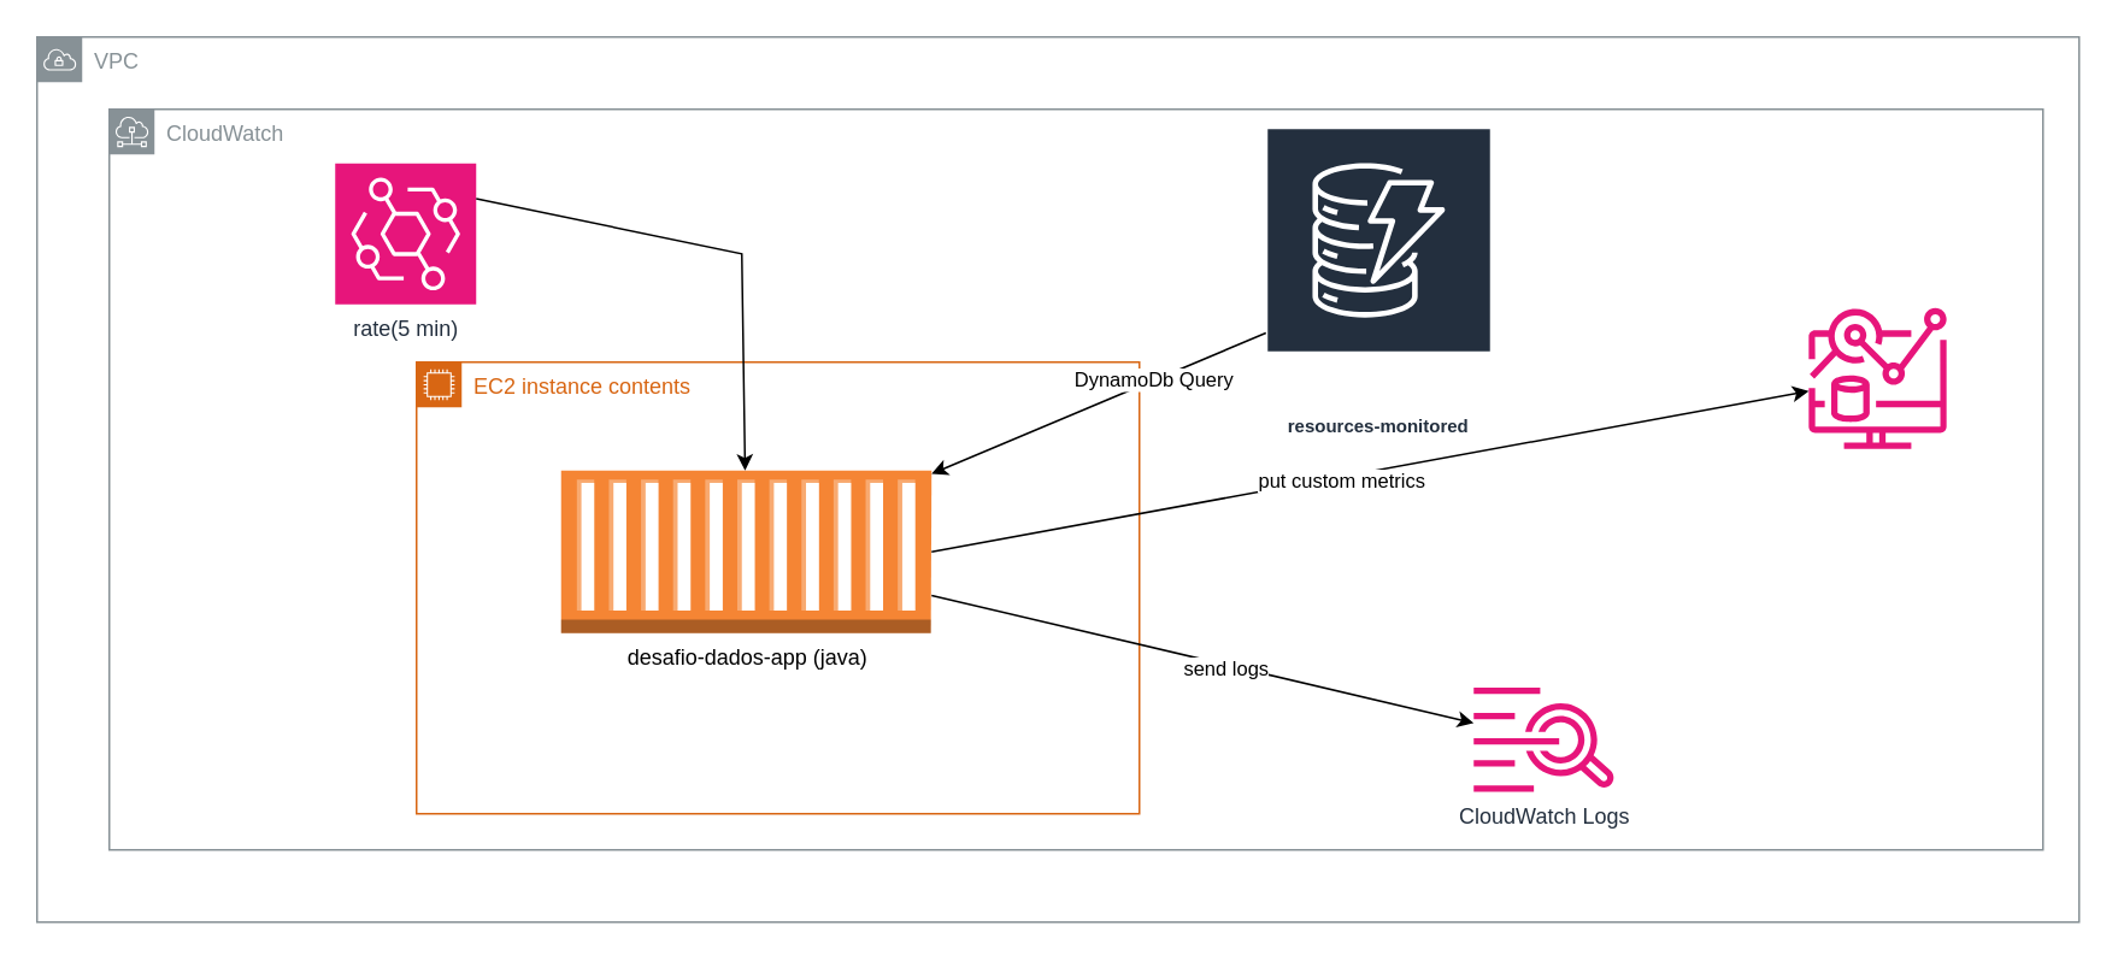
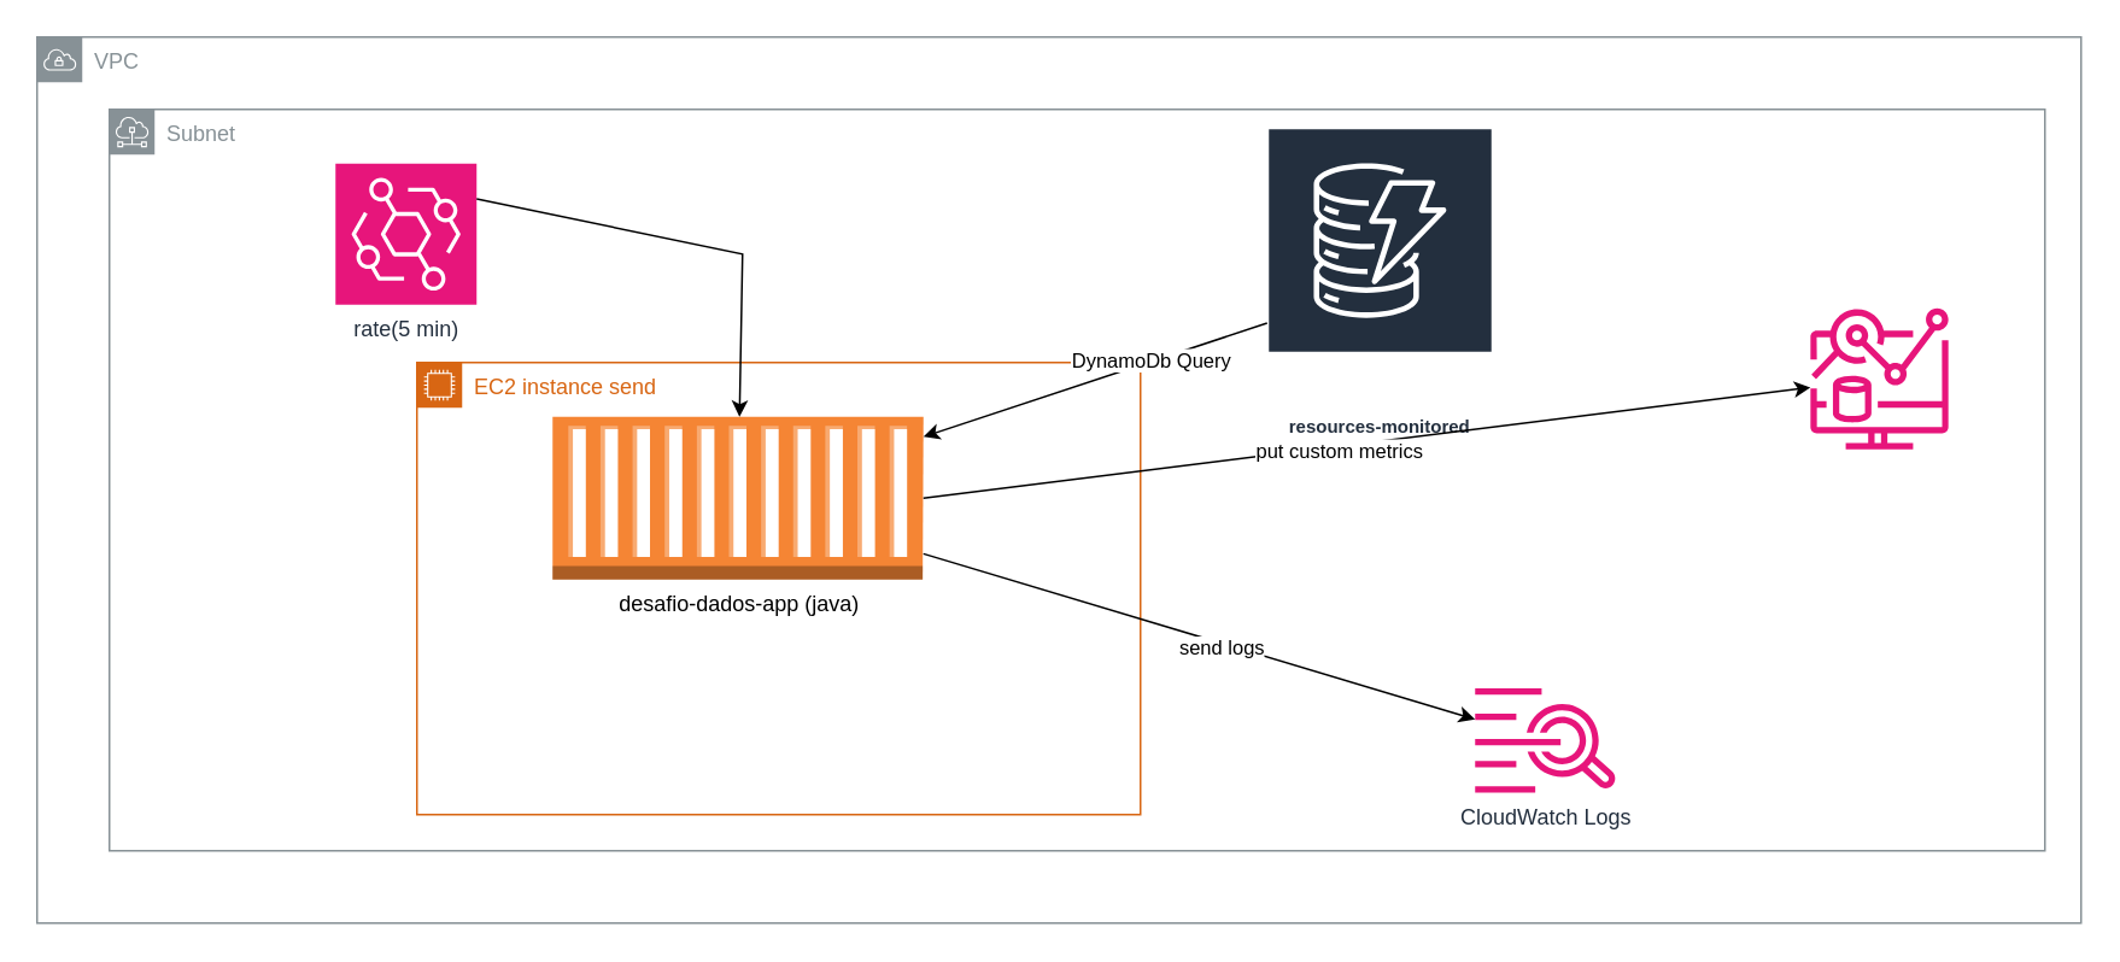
- <mxCell id="3" value="CloudWatch" style="sketch=0;outlineConnect=0;gradientColor=none;html=1;whiteSpace=wrap;fontSize=12;fontStyle=0;shape=mxgraph.aws4.group;grIcon=mxgraph.aws4.group_subnet;strokeColor=#879196;fillColor=none;verticalAlign=top;align=left;spacingLeft=30;fontColor=#879196;dashed=0;" vertex="1" parent="1"><mxGeometry x="60" y="60" width="1070" height="410" as="geometry" /></mxCell>
+ <mxCell id="3" value="Subnet" style="sketch=0;outlineConnect=0;gradientColor=none;html=1;whiteSpace=wrap;fontSize=12;fontStyle=0;shape=mxgraph.aws4.group;grIcon=mxgraph.aws4.group_subnet;strokeColor=#879196;fillColor=none;verticalAlign=top;align=left;spacingLeft=30;fontColor=#879196;dashed=0;" vertex="1" parent="1"><mxGeometry x="60" y="60" width="1070" height="410" as="geometry" /></mxCell>
- <mxCell id="9" value="EC2 instance contents" style="points=[[0,0],[0.25,0],[0.5,0],[0.75,0],[1,0],[1,0.25],[1,0.5],[1,0.75],[1,1],[0.75,1],[0.5,1],[0.25,1],[0,1],[0,0.75],[0,0.5],[0,0.25]];outlineConnect=0;gradientColor=none;html=1;whiteSpace=wrap;fontSize=12;fontStyle=0;container=1;pointerEvents=0;collapsible=0;recursiveResize=0;shape=mxgraph.aws4.group;grIcon=mxgraph.aws4.group_ec2_instance_contents;strokeColor=#D86613;fillColor=none;verticalAlign=top;align=left;spacingLeft=30;fontColor=#D86613;dashed=0;" vertex="1" parent="1"><mxGeometry x="230" y="200" width="400" height="250" as="geometry" /></mxCell>
+ <mxCell id="9" value="EC2 instance send" style="points=[[0,0],[0.25,0],[0.5,0],[0.75,0],[1,0],[1,0.25],[1,0.5],[1,0.75],[1,1],[0.75,1],[0.5,1],[0.25,1],[0,1],[0,0.75],[0,0.5],[0,0.25]];outlineConnect=0;gradientColor=none;html=1;whiteSpace=wrap;fontSize=12;fontStyle=0;container=1;pointerEvents=0;collapsible=0;recursiveResize=0;shape=mxgraph.aws4.group;grIcon=mxgraph.aws4.group_ec2_instance_contents;strokeColor=#D86613;fillColor=none;verticalAlign=top;align=left;spacingLeft=30;fontColor=#D86613;dashed=0;" vertex="1" parent="1"><mxGeometry x="230" y="200" width="400" height="250" as="geometry" /></mxCell>
- <mxCell id="5" value="desafio-dados-app (java)" style="outlineConnect=0;dashed=0;verticalLabelPosition=bottom;verticalAlign=top;align=center;html=1;shape=mxgraph.aws3.ec2_compute_container;fillColor=#F58534;gradientColor=none;" vertex="1" parent="1"><mxGeometry x="310" y="260" width="205" height="90" as="geometry" /></mxCell>
+ <mxCell id="5" value="desafio-dados-app (java)" style="outlineConnect=0;dashed=0;verticalLabelPosition=bottom;verticalAlign=top;align=center;html=1;shape=mxgraph.aws3.ec2_compute_container;fillColor=#F58534;gradientColor=none;" vertex="1" parent="1"><mxGeometry x="305" y="230" width="205" height="90" as="geometry" /></mxCell>
